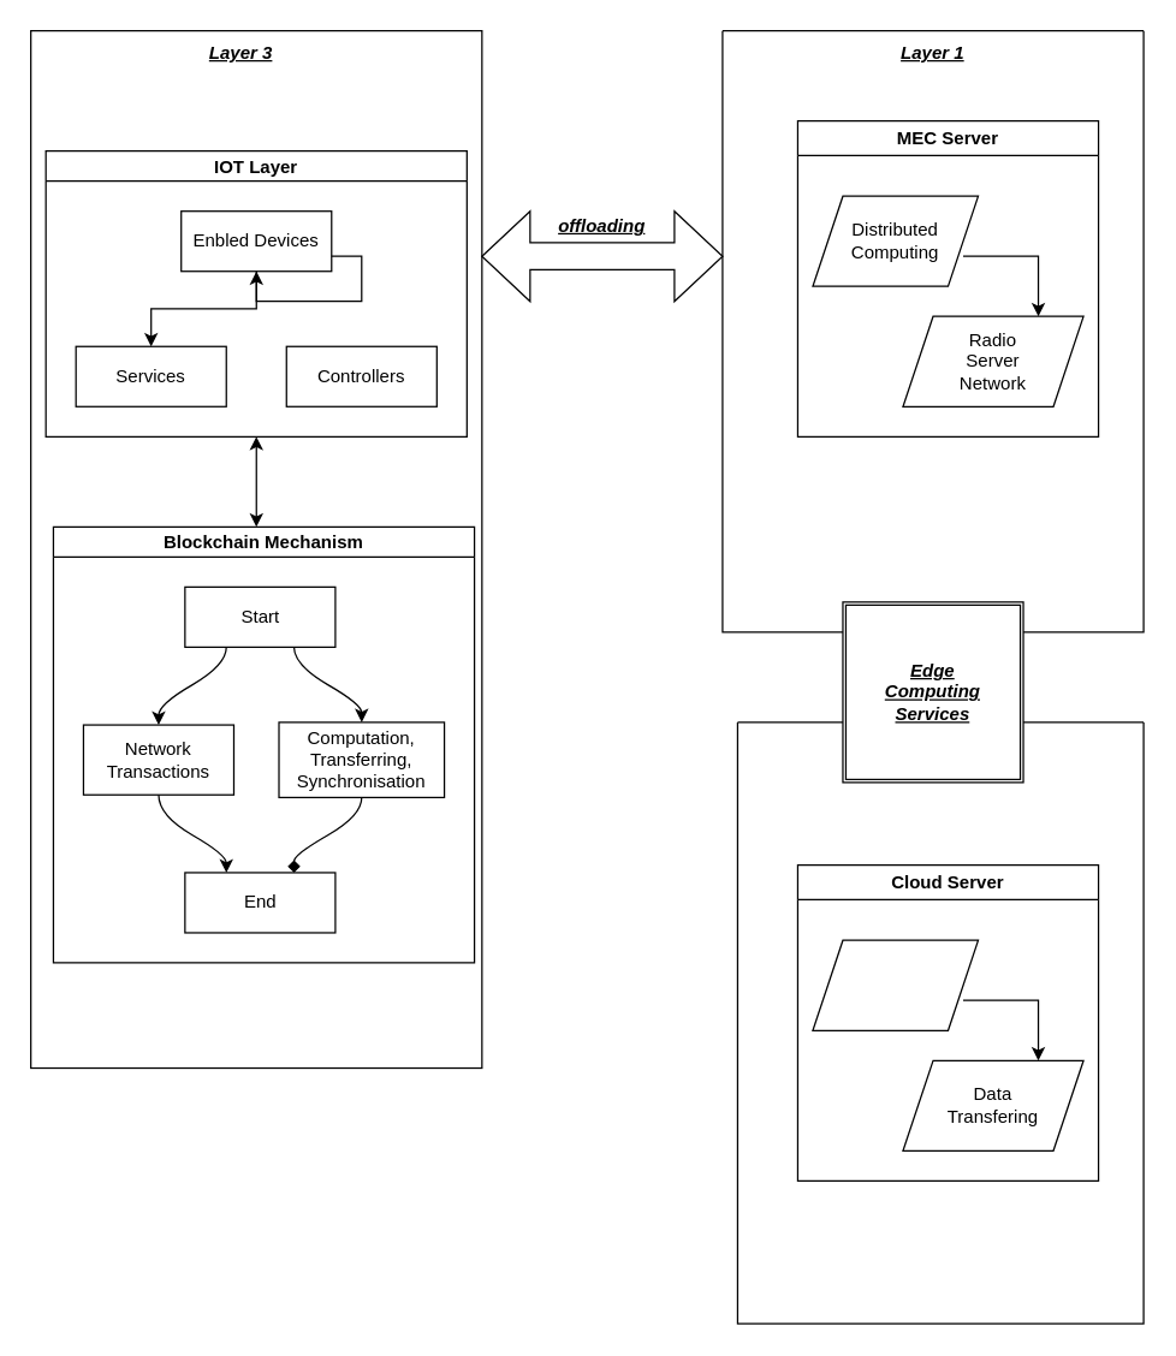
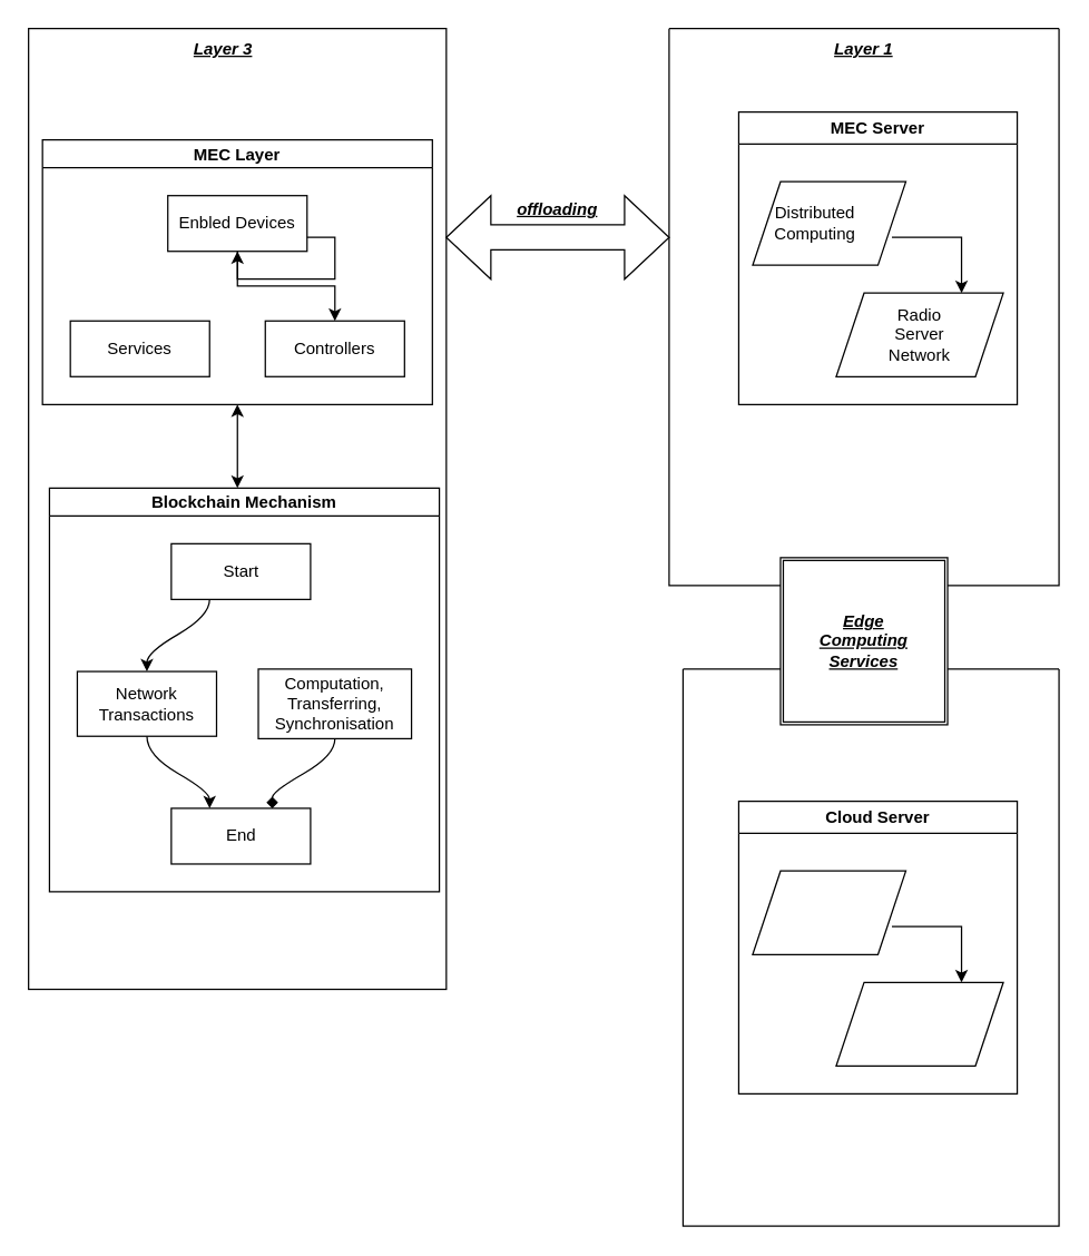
- <mxCell id="3" value="IOT Layer" style="swimlane;startSize=20;horizontal=1;childLayout=treeLayout;horizontalTree=0;resizable=0;containerType=tree;" parent="1" vertex="1"><mxGeometry x="30" y="100" width="280" height="190" as="geometry" /></mxCell>
+ <mxCell id="3" value="MEC Layer" style="swimlane;startSize=20;horizontal=1;childLayout=treeLayout;horizontalTree=0;resizable=0;containerType=tree;" parent="1" vertex="1"><mxGeometry x="30" y="100" width="280" height="190" as="geometry" /></mxCell>
- <mxCell id="24" value="Distributed Computing" style="text;html=1;strokeColor=none;fillColor=none;align=center;verticalAlign=middle;whiteSpace=wrap;rounded=0;" parent="22" vertex="1"><mxGeometry x="35" y="65" width="60" height="30" as="geometry" /></mxCell>
+ <mxCell id="24" value="Distributed Computing" style="text;html=1;strokeColor=none;fillColor=none;align=center;verticalAlign=middle;whiteSpace=wrap;rounded=0;" parent="22" vertex="1"><mxGeometry x="25" y="65" width="60" height="30" as="geometry" /></mxCell>
- <mxCell id="6" value="" style="edgeStyle=elbowEdgeStyle;elbow=vertical;html=1;rounded=0;" parent="3" source="4" target="5" edge="1"><mxGeometry relative="1" as="geometry" /></mxCell>
+ <mxCell id="6" value="" style="edgeStyle=elbowEdgeStyle;elbow=vertical;html=1;rounded=0;" parent="3" source="4" target="7" edge="1"><mxGeometry relative="1" as="geometry" /></mxCell>
- <mxCell id="14" value="" style="html=1;curved=1;rounded=0;noEdgeStyle=1;orthogonal=1;" parent="9" source="10" target="13" edge="1"><mxGeometry relative="1" as="geometry"><Array as="points"><mxPoint x="160" y="92" /><mxPoint x="205" y="118" /></Array></mxGeometry></mxCell>
- <mxCell id="36" value="Data Transfering" style="text;html=1;strokeColor=none;fillColor=none;align=center;verticalAlign=middle;whiteSpace=wrap;rounded=0;labelBackgroundColor=none;labelBorderColor=none;" vertex="1" parent="32"><mxGeometry x="100" y="145" width="60" height="30" as="geometry" /></mxCell>
